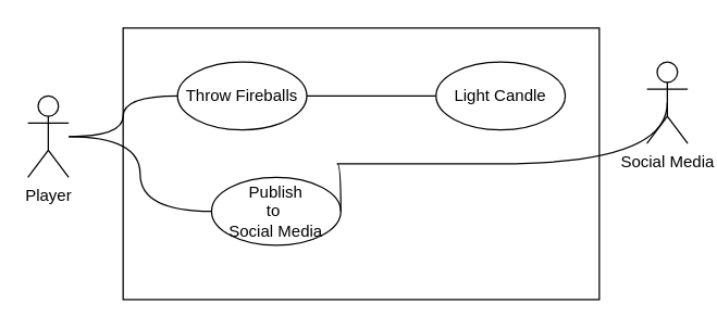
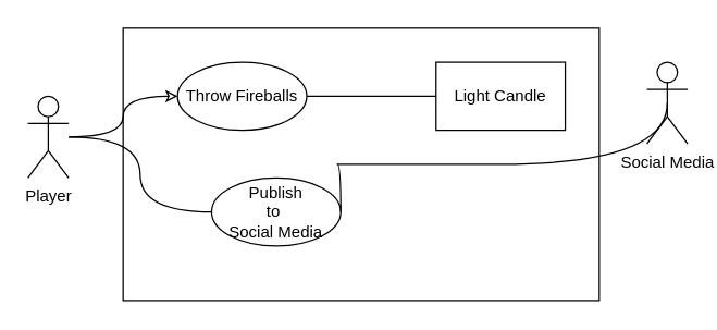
- <mxCell id="8" value="Light Candle" style="ellipse;whiteSpace=wrap;html=1;fillColor=none;" parent="1" vertex="1"><mxGeometry x="320" y="45" width="95" height="50" as="geometry" /></mxCell>
+ <mxCell id="8" value="Light Candle" style="whiteSpace=wrap;html=1;fillColor=none;rounded=0;" parent="1" vertex="1"><mxGeometry x="320" y="45" width="95" height="50" as="geometry" /></mxCell>
- <mxCell id="2" value="" style="edgeStyle=orthogonalEdgeStyle;rounded=0;orthogonalLoop=1;jettySize=auto;html=1;entryX=0;entryY=0.5;entryDx=0;entryDy=0;curved=1;endArrow=none;endFill=0;" parent="1" source="4" target="7" edge="1"><mxGeometry relative="1" as="geometry" /></mxCell>
+ <mxCell id="2" value="" style="edgeStyle=orthogonalEdgeStyle;rounded=0;orthogonalLoop=1;jettySize=auto;html=1;entryX=0;entryY=0.5;entryDx=0;entryDy=0;curved=1;endArrow=classic;endFill=0;" parent="1" source="4" target="7" edge="1"><mxGeometry relative="1" as="geometry" /></mxCell>
